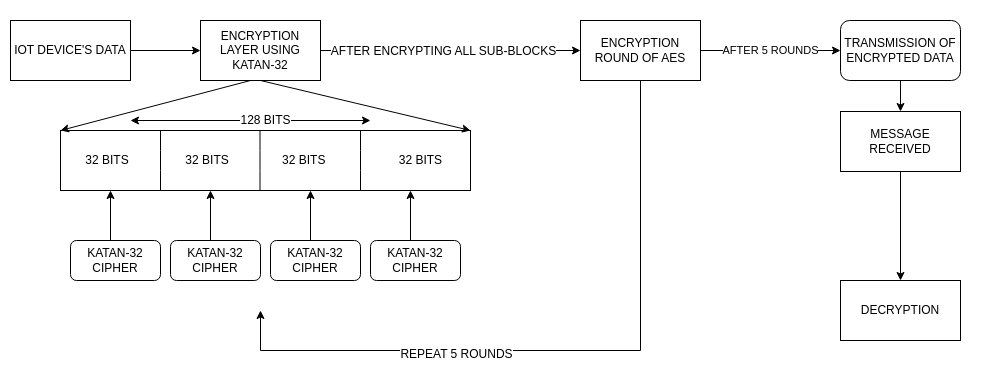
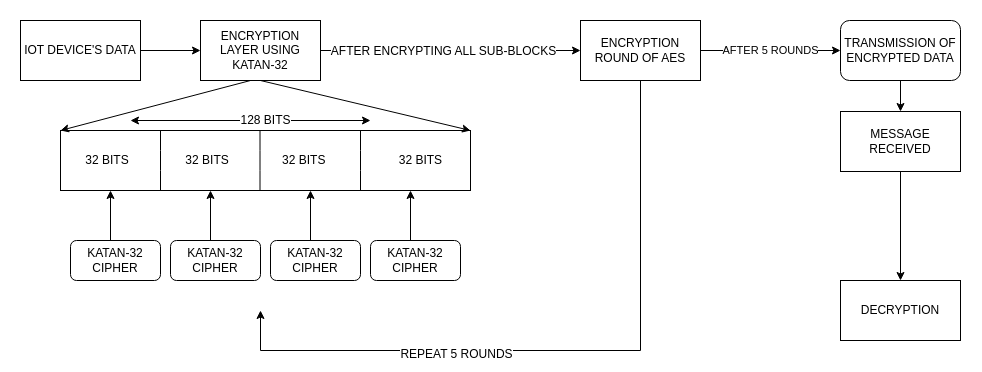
- <mxCell id="3" value="IOT DEVICE'S DATA" style="rounded=0;whiteSpace=wrap;html=1;" vertex="1" parent="1"><mxGeometry x="10" y="20" width="120" height="60" as="geometry" /></mxCell>
+ <mxCell id="3" value="IOT DEVICE'S DATA" style="rounded=0;whiteSpace=wrap;html=1;" vertex="1" parent="1"><mxGeometry x="20" y="20" width="120" height="60" as="geometry" /></mxCell>
